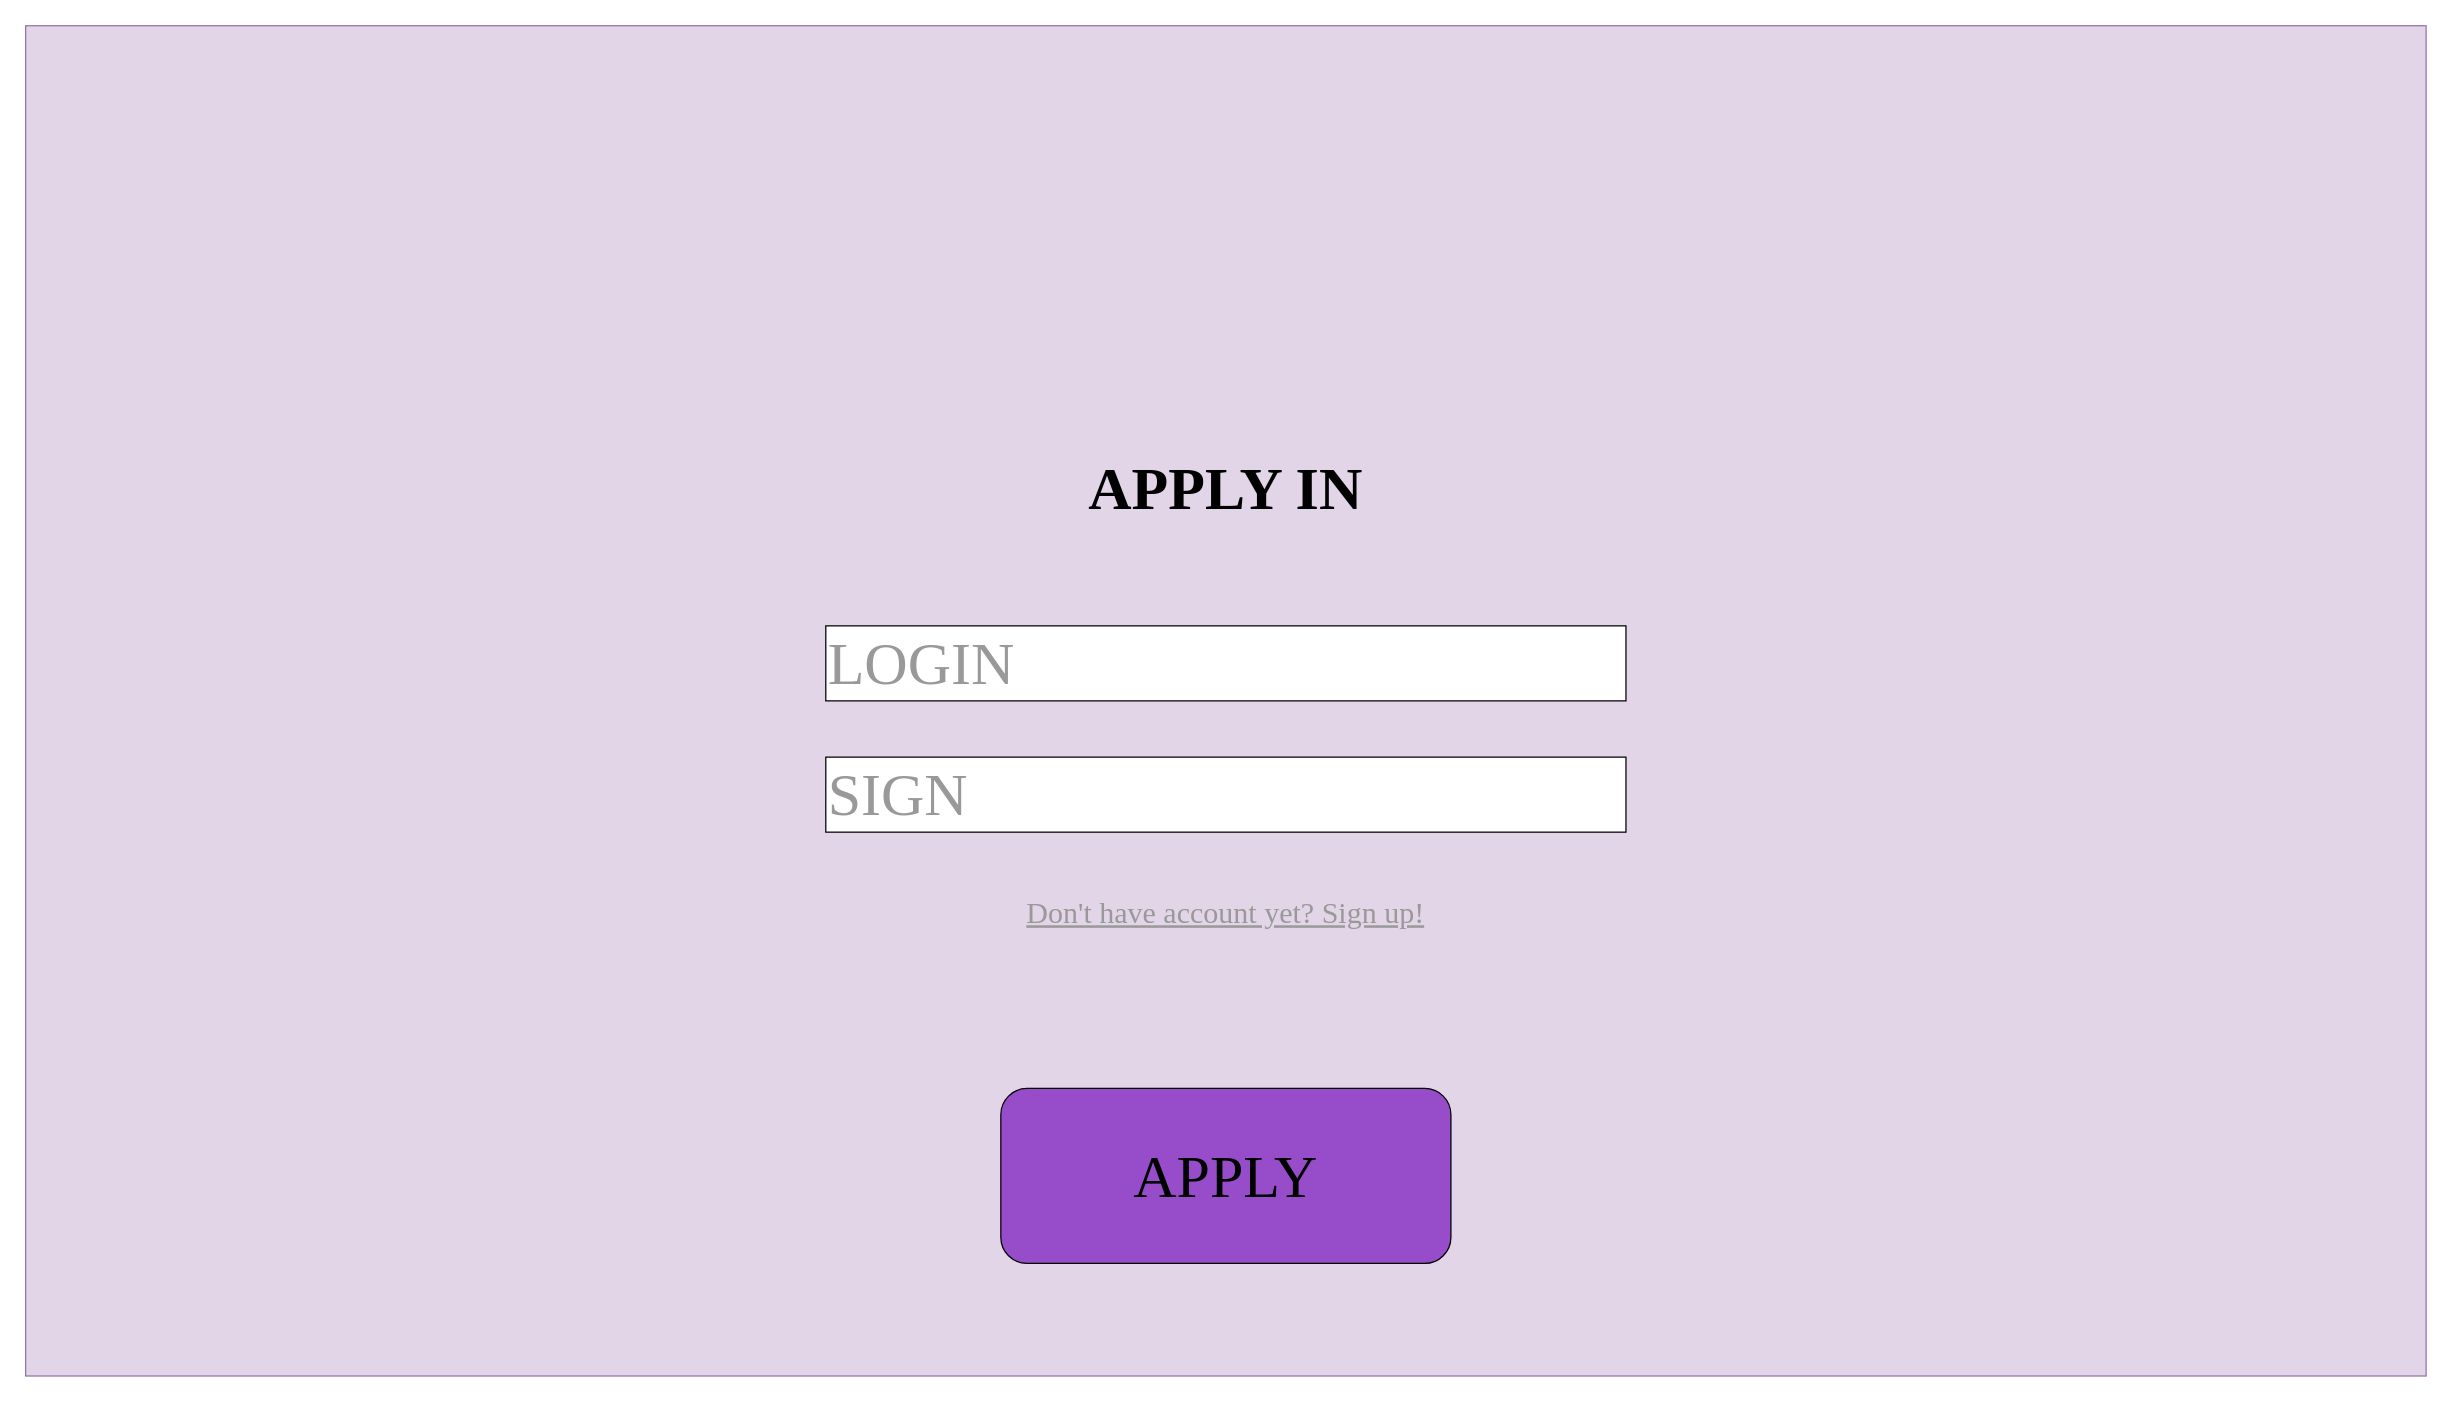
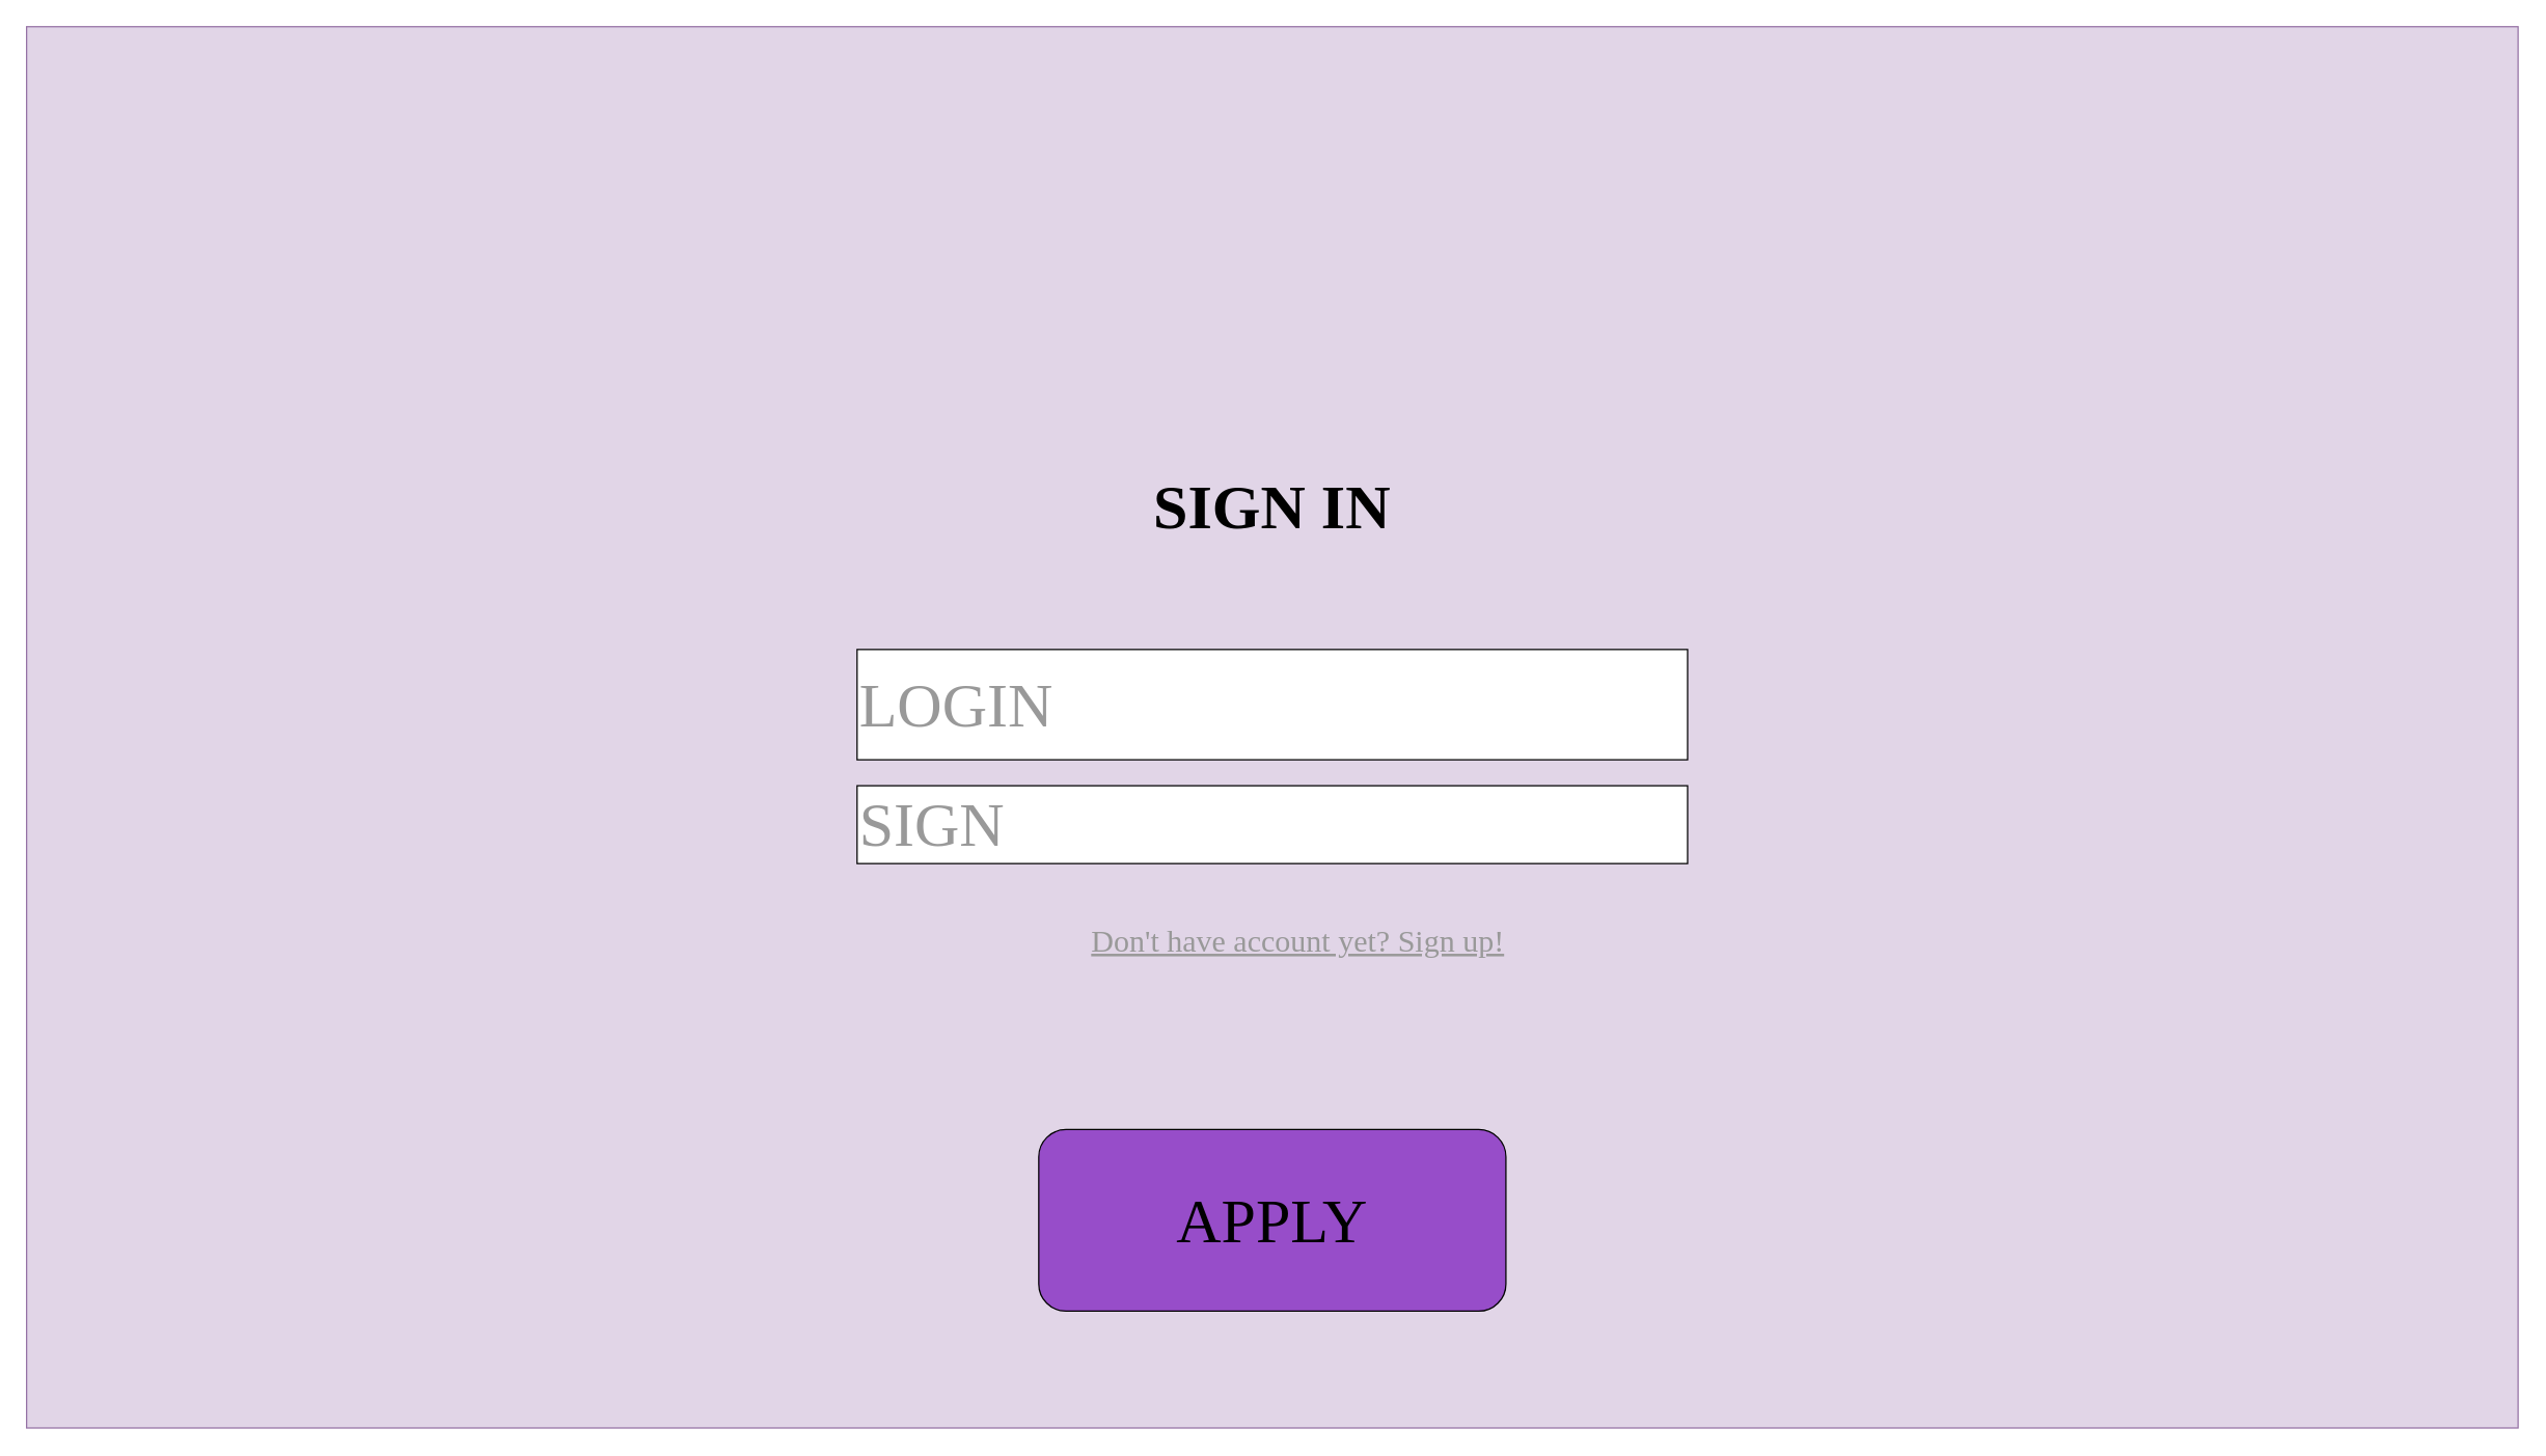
- <mxCell id="3" value="APPLY IN" style="rounded=1;fontFamily=Times New Roman;fontSize=48;fontStyle=1;fillColor=none;strokeColor=none;labelBackgroundColor=none;labelBorderColor=none;whiteSpace=wrap;html=1;gradientColor=none;gradientDirection=south;" parent="1" vertex="1"><mxGeometry x="840" y="340" width="280" height="100" as="geometry" /></mxCell>
+ <mxCell id="3" value="SIGN IN" style="rounded=1;fontFamily=Times New Roman;fontSize=48;fontStyle=1;fillColor=none;strokeColor=none;labelBackgroundColor=none;labelBorderColor=none;whiteSpace=wrap;html=1;gradientColor=none;gradientDirection=south;" parent="1" vertex="1"><mxGeometry x="840" y="340" width="280" height="100" as="geometry" /></mxCell>
- <mxCell id="4" value="&lt;font&gt;LOGIN&lt;/font&gt;" style="rounded=0;whiteSpace=wrap;html=1;fontFamily=Times New Roman;fontSize=48;align=left;fontColor=#999999;" parent="1" vertex="1"><mxGeometry x="660" y="500" width="640" height="60" as="geometry" /></mxCell>
+ <mxCell id="4" value="&lt;font&gt;LOGIN&lt;/font&gt;" style="rounded=0;whiteSpace=wrap;html=1;fontFamily=Times New Roman;fontSize=48;align=left;fontColor=#999999;" parent="1" vertex="1"><mxGeometry x="660" y="500" width="640" height="85" as="geometry" /></mxCell>
- <mxCell id="7" value="Don't have account yet? Sign up!" style="rounded=1;whiteSpace=wrap;html=1;labelBackgroundColor=none;fillColor=none;gradientColor=none;fontFamily=Times New Roman;fontSize=24;fontColor=#999999;align=center;fontStyle=4;strokeColor=none;" parent="1" vertex="1"><mxGeometry x="515" y="700" width="930" height="60" as="geometry" /></mxCell>
+ <mxCell id="7" value="Don't have account yet? Sign up!" style="rounded=1;whiteSpace=wrap;html=1;labelBackgroundColor=none;fillColor=none;gradientColor=none;fontFamily=Times New Roman;fontSize=24;fontColor=#999999;align=center;fontStyle=4;strokeColor=none;" parent="1" vertex="1"><mxGeometry x="535" y="695" width="930" height="60" as="geometry" /></mxCell>
